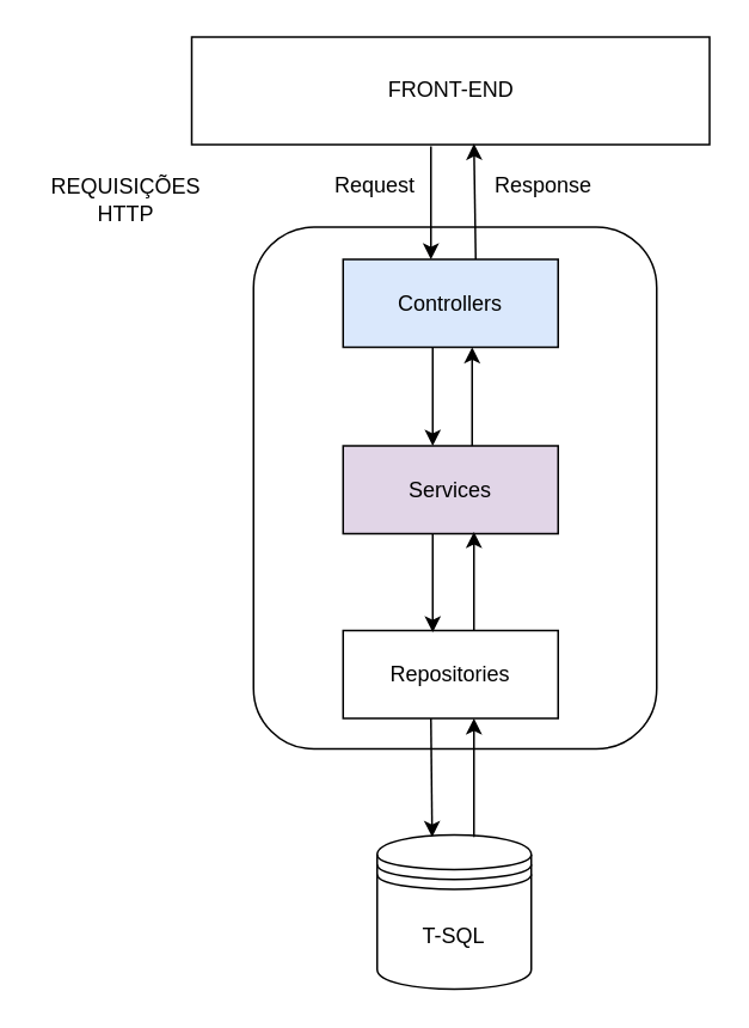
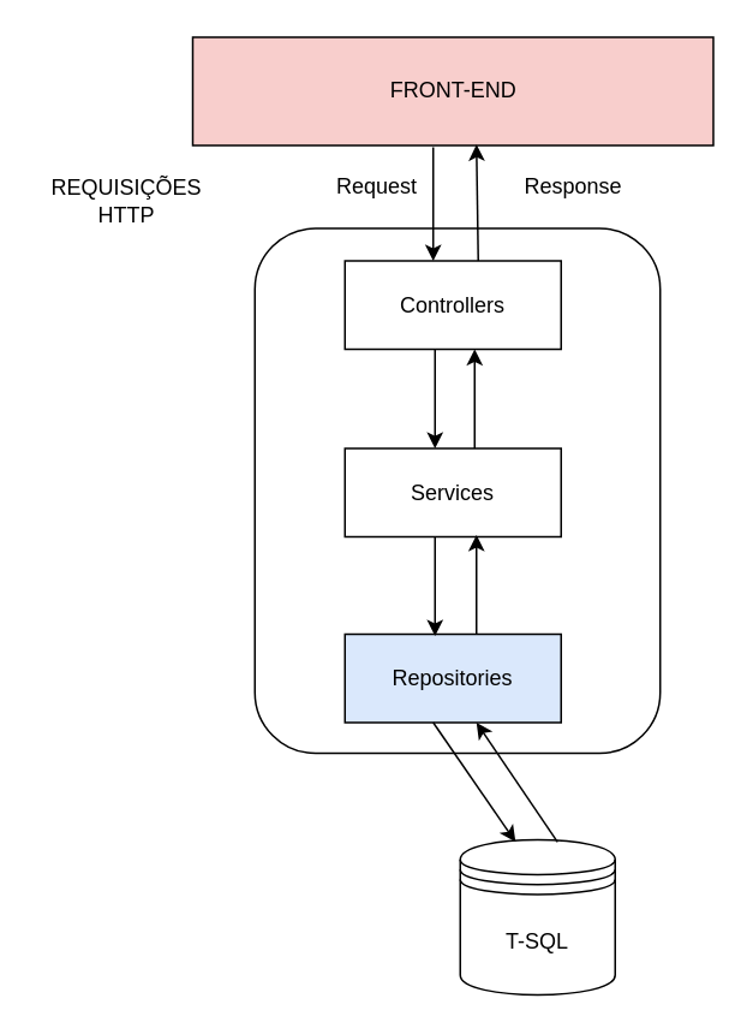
- <mxCell id="7" value="FRONT-END" style="rounded=0;whiteSpace=wrap;html=1;" vertex="1" parent="1"><mxGeometry x="106.5" y="20" width="289" height="60" as="geometry" /></mxCell>
+ <mxCell id="7" value="FRONT-END" style="rounded=0;whiteSpace=wrap;html=1;fillColor=#f8cecc;" vertex="1" parent="1"><mxGeometry x="106.5" y="20" width="289" height="60" as="geometry" /></mxCell>
- <mxCell id="18" value="Response" style="text;html=1;strokeColor=none;fillColor=none;align=center;verticalAlign=middle;whiteSpace=wrap;rounded=0;" vertex="1" parent="1"><mxGeometry x="273" y="88" width="60" height="30" as="geometry" /></mxCell>
+ <mxCell id="18" value="Response" style="text;html=1;strokeColor=none;fillColor=none;align=center;verticalAlign=middle;whiteSpace=wrap;rounded=0;" vertex="1" parent="1"><mxGeometry x="288" y="88" width="60" height="30" as="geometry" /></mxCell>
- <mxCell id="6" value="Controllers" style="rounded=0;whiteSpace=wrap;html=1;fillColor=#dae8fc;" vertex="1" parent="1"><mxGeometry x="191" y="144" width="120" height="49" as="geometry" /></mxCell>
+ <mxCell id="6" value="Controllers" style="rounded=0;whiteSpace=wrap;html=1;" vertex="1" parent="1"><mxGeometry x="191" y="144" width="120" height="49" as="geometry" /></mxCell>
- <mxCell id="5" value="Services" style="rounded=0;whiteSpace=wrap;html=1;fillColor=#e1d5e7;" vertex="1" parent="1"><mxGeometry x="191" y="248" width="120" height="49" as="geometry" /></mxCell>
+ <mxCell id="5" value="Services" style="rounded=0;whiteSpace=wrap;html=1;" vertex="1" parent="1"><mxGeometry x="191" y="248" width="120" height="49" as="geometry" /></mxCell>
- <mxCell id="3" value="Repositories" style="rounded=0;whiteSpace=wrap;html=1;" vertex="1" parent="1"><mxGeometry x="191" y="351" width="120" height="49" as="geometry" /></mxCell>
+ <mxCell id="3" value="Repositories" style="rounded=0;whiteSpace=wrap;html=1;fillColor=#dae8fc;" vertex="1" parent="1"><mxGeometry x="191" y="351" width="120" height="49" as="geometry" /></mxCell>
- <mxCell id="4" value="T-SQL" style="shape=datastore;whiteSpace=wrap;html=1;" vertex="1" parent="1"><mxGeometry x="210" y="465" width="86" height="86" as="geometry" /></mxCell>
+ <mxCell id="4" value="T-SQL" style="shape=datastore;whiteSpace=wrap;html=1;" vertex="1" parent="1"><mxGeometry x="255" y="465" width="86" height="86" as="geometry" /></mxCell>
